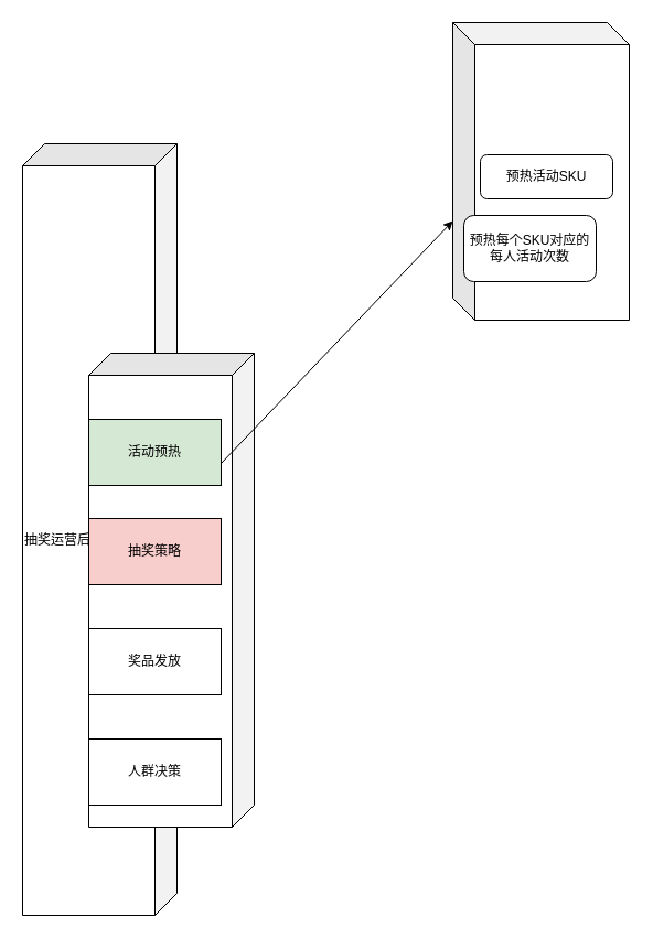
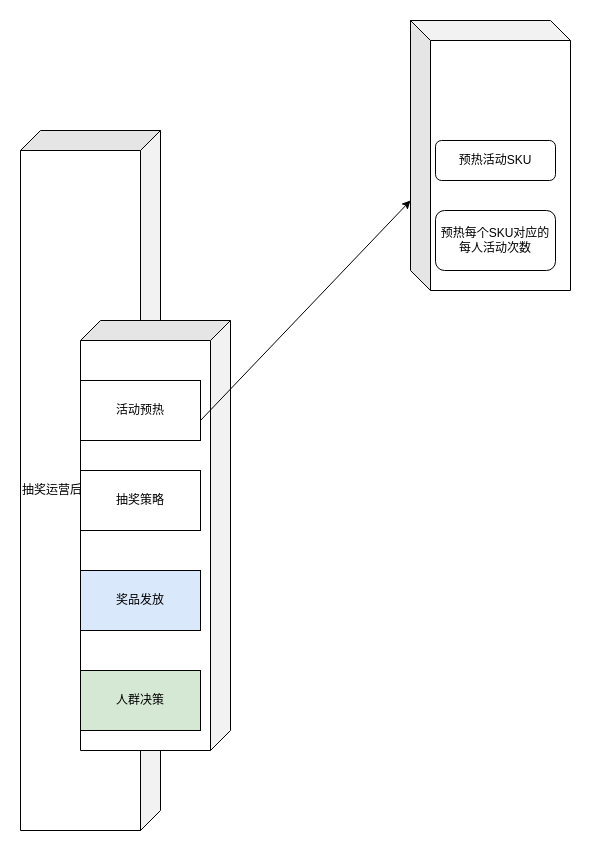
- <mxCell id="11" value="预热每个SKU对应的每人活动次数" style="rounded=1;whiteSpace=wrap;html=1;" vertex="1" parent="1"><mxGeometry x="420" y="195" width="120" height="60" as="geometry" /></mxCell>
+ <mxCell id="11" value="预热每个SKU对应的每人活动次数" style="rounded=1;whiteSpace=wrap;html=1;" vertex="1" parent="1"><mxGeometry x="435" y="210" width="120" height="60" as="geometry" /></mxCell>
- <mxCell id="4" value="活动预热" style="rounded=0;whiteSpace=wrap;html=1;fillColor=#d5e8d4;" vertex="1" parent="1"><mxGeometry x="80" y="380" width="120" height="60" as="geometry" /></mxCell>
+ <mxCell id="4" value="活动预热" style="rounded=0;whiteSpace=wrap;html=1;" vertex="1" parent="1"><mxGeometry x="80" y="380" width="120" height="60" as="geometry" /></mxCell>
- <mxCell id="5" value="抽奖策略" style="rounded=0;whiteSpace=wrap;html=1;fillColor=#f8cecc;" vertex="1" parent="1"><mxGeometry x="80" y="470" width="120" height="60" as="geometry" /></mxCell>
+ <mxCell id="5" value="抽奖策略" style="rounded=0;whiteSpace=wrap;html=1;" vertex="1" parent="1"><mxGeometry x="80" y="470" width="120" height="60" as="geometry" /></mxCell>
- <mxCell id="6" value="奖品发放" style="rounded=0;whiteSpace=wrap;html=1;" vertex="1" parent="1"><mxGeometry x="80" y="570" width="120" height="60" as="geometry" /></mxCell>
+ <mxCell id="6" value="奖品发放" style="rounded=0;whiteSpace=wrap;html=1;fillColor=#dae8fc;" vertex="1" parent="1"><mxGeometry x="80" y="570" width="120" height="60" as="geometry" /></mxCell>
- <mxCell id="7" value="人群决策" style="rounded=0;whiteSpace=wrap;html=1;" vertex="1" parent="1"><mxGeometry x="80" y="670" width="120" height="60" as="geometry" /></mxCell>
+ <mxCell id="7" value="人群决策" style="rounded=0;whiteSpace=wrap;html=1;fillColor=#d5e8d4;" vertex="1" parent="1"><mxGeometry x="80" y="670" width="120" height="60" as="geometry" /></mxCell>
